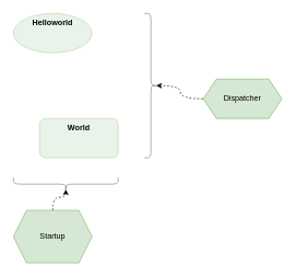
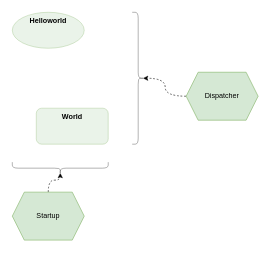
- <mxCell id="6" value="Dispatcher" style="shape=hexagon;perimeter=hexagonPerimeter2;whiteSpace=wrap;html=1;fixedSize=1;fillColor=#d5e8d4;strokeColor=#82b366;" vertex="1" parent="1"><mxGeometry x="310" y="120" width="120" height="60" as="geometry" /></mxCell>
+ <mxCell id="6" value="Dispatcher" style="shape=hexagon;perimeter=hexagonPerimeter2;whiteSpace=wrap;html=1;fixedSize=1;fillColor=#d5e8d4;strokeColor=#82b366;" vertex="1" parent="1"><mxGeometry x="310" y="120" width="120" height="80" as="geometry" /></mxCell>
